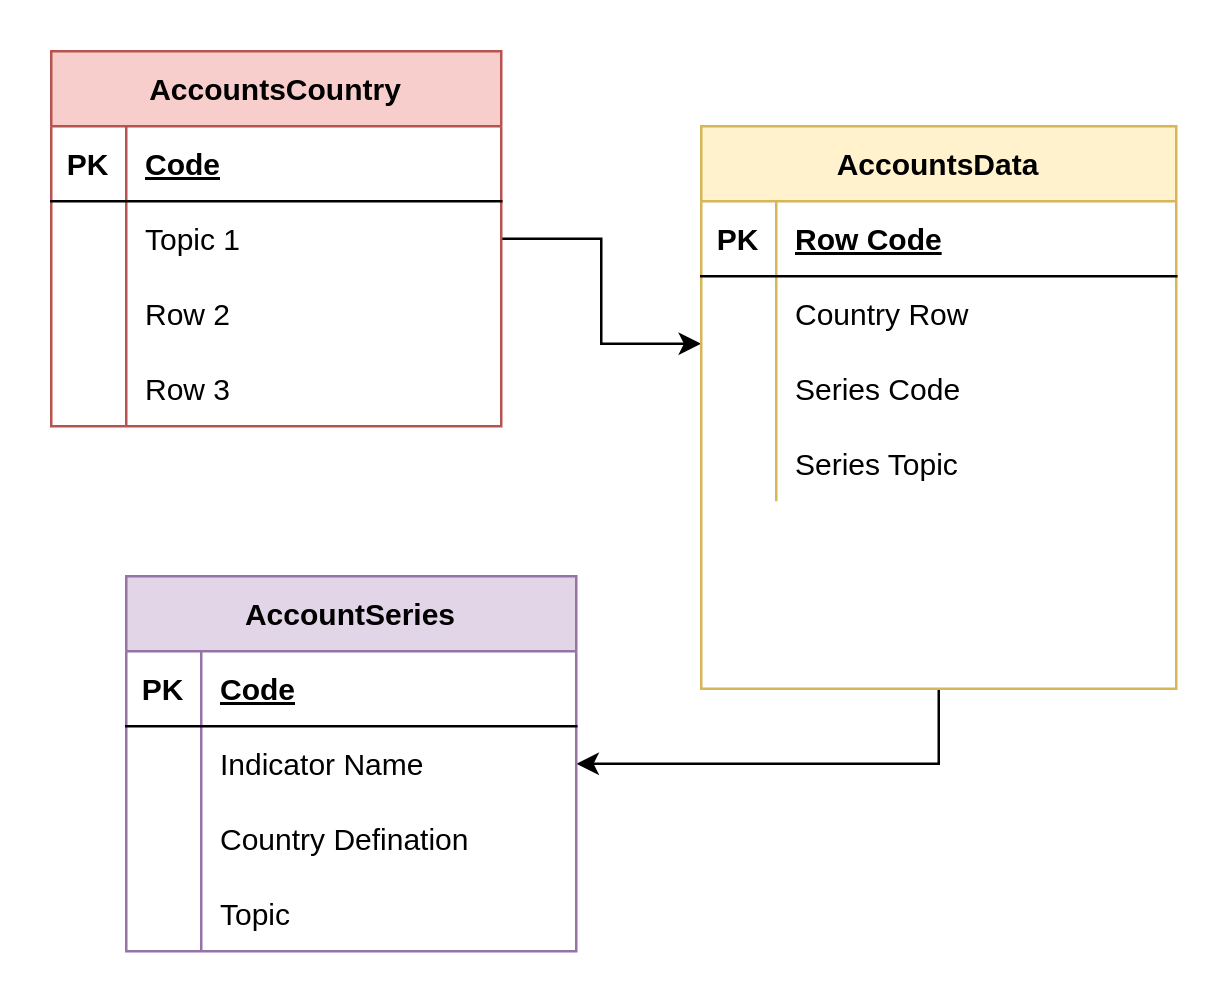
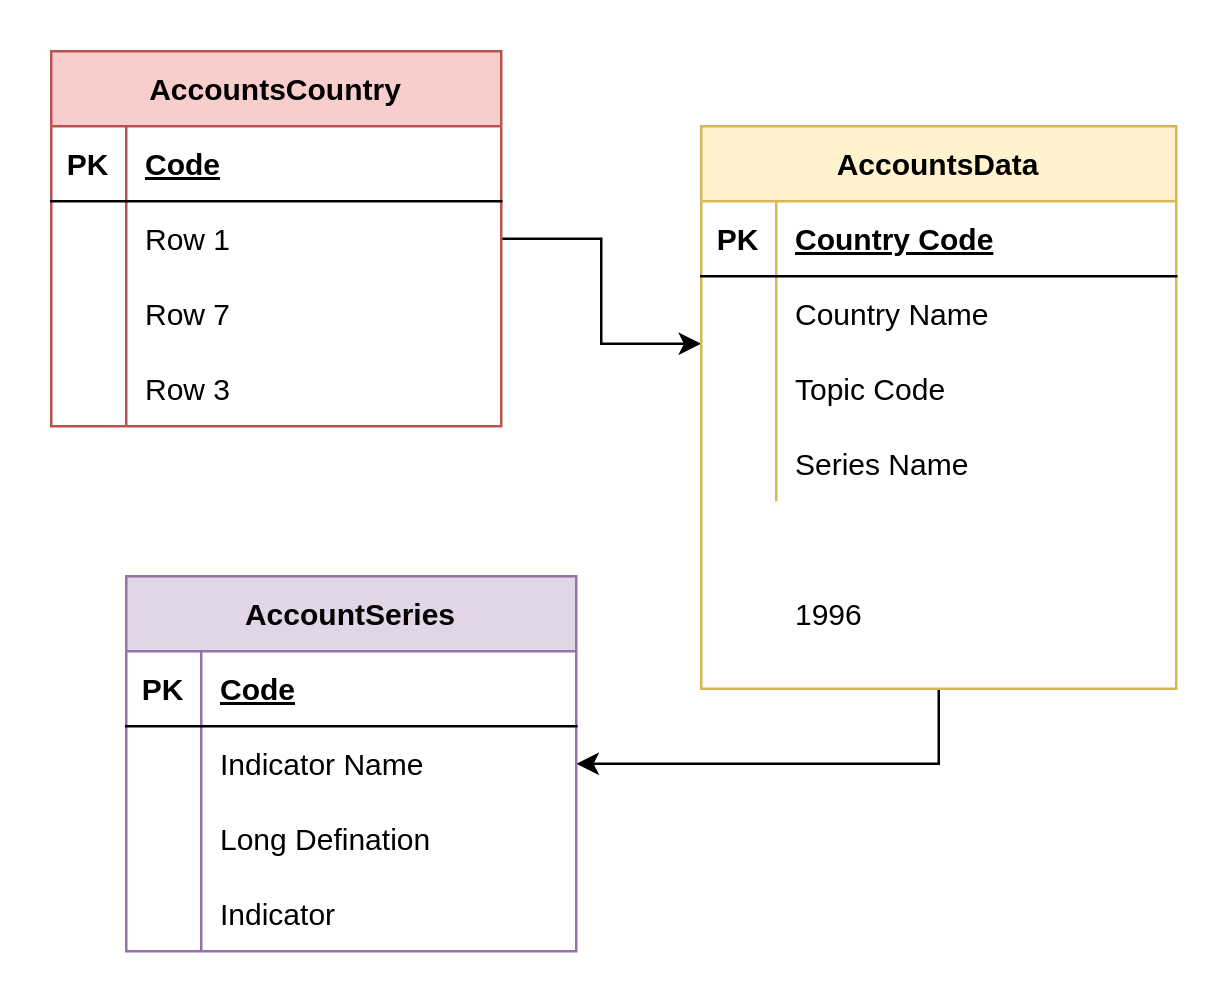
- <mxCell id="9" value="Topic 1" style="shape=partialRectangle;connectable=0;fillColor=none;top=0;left=0;bottom=0;right=0;align=left;spacingLeft=6;overflow=hidden;" vertex="1" parent="7"><mxGeometry x="30" width="150" height="30" as="geometry"><mxRectangle width="150" height="30" as="alternateBounds" /></mxGeometry></mxCell>
+ <mxCell id="9" value="Row 1" style="shape=partialRectangle;connectable=0;fillColor=none;top=0;left=0;bottom=0;right=0;align=left;spacingLeft=6;overflow=hidden;" vertex="1" parent="7"><mxGeometry x="30" width="150" height="30" as="geometry"><mxRectangle width="150" height="30" as="alternateBounds" /></mxGeometry></mxCell>
- <mxCell id="20" value="Row Code" style="shape=partialRectangle;connectable=0;fillColor=none;top=0;left=0;bottom=0;right=0;align=left;spacingLeft=6;fontStyle=5;overflow=hidden;" vertex="1" parent="18"><mxGeometry x="30" width="160" height="30" as="geometry"><mxRectangle width="160" height="30" as="alternateBounds" /></mxGeometry></mxCell>
+ <mxCell id="20" value="Country Code" style="shape=partialRectangle;connectable=0;fillColor=none;top=0;left=0;bottom=0;right=0;align=left;spacingLeft=6;fontStyle=5;overflow=hidden;" vertex="1" parent="18"><mxGeometry x="30" width="160" height="30" as="geometry"><mxRectangle width="160" height="30" as="alternateBounds" /></mxGeometry></mxCell>
- <mxCell id="12" value="Row 2" style="shape=partialRectangle;connectable=0;fillColor=none;top=0;left=0;bottom=0;right=0;align=left;spacingLeft=6;overflow=hidden;" vertex="1" parent="10"><mxGeometry x="30" width="150" height="30" as="geometry"><mxRectangle width="150" height="30" as="alternateBounds" /></mxGeometry></mxCell>
+ <mxCell id="12" value="Row 7" style="shape=partialRectangle;connectable=0;fillColor=none;top=0;left=0;bottom=0;right=0;align=left;spacingLeft=6;overflow=hidden;" vertex="1" parent="10"><mxGeometry x="30" width="150" height="30" as="geometry"><mxRectangle width="150" height="30" as="alternateBounds" /></mxGeometry></mxCell>
- <mxCell id="23" value="Country Row" style="shape=partialRectangle;connectable=0;fillColor=none;top=0;left=0;bottom=0;right=0;align=left;spacingLeft=6;overflow=hidden;" vertex="1" parent="21"><mxGeometry x="30" width="160" height="30" as="geometry"><mxRectangle width="160" height="30" as="alternateBounds" /></mxGeometry></mxCell>
+ <mxCell id="23" value="Country Name" style="shape=partialRectangle;connectable=0;fillColor=none;top=0;left=0;bottom=0;right=0;align=left;spacingLeft=6;overflow=hidden;" vertex="1" parent="21"><mxGeometry x="30" width="160" height="30" as="geometry"><mxRectangle width="160" height="30" as="alternateBounds" /></mxGeometry></mxCell>
- <mxCell id="26" value="Series Code" style="shape=partialRectangle;connectable=0;fillColor=none;top=0;left=0;bottom=0;right=0;align=left;spacingLeft=6;overflow=hidden;" vertex="1" parent="24"><mxGeometry x="30" width="160" height="30" as="geometry"><mxRectangle width="160" height="30" as="alternateBounds" /></mxGeometry></mxCell>
+ <mxCell id="26" value="Topic Code" style="shape=partialRectangle;connectable=0;fillColor=none;top=0;left=0;bottom=0;right=0;align=left;spacingLeft=6;overflow=hidden;" vertex="1" parent="24"><mxGeometry x="30" width="160" height="30" as="geometry"><mxRectangle width="160" height="30" as="alternateBounds" /></mxGeometry></mxCell>
- <mxCell id="29" value="Series Topic" style="shape=partialRectangle;connectable=0;fillColor=none;top=0;left=0;bottom=0;right=0;align=left;spacingLeft=6;overflow=hidden;" vertex="1" parent="27"><mxGeometry x="30" width="160" height="30" as="geometry"><mxRectangle width="160" height="30" as="alternateBounds" /></mxGeometry></mxCell>
+ <mxCell id="29" value="Series Name" style="shape=partialRectangle;connectable=0;fillColor=none;top=0;left=0;bottom=0;right=0;align=left;spacingLeft=6;overflow=hidden;" vertex="1" parent="27"><mxGeometry x="30" width="160" height="30" as="geometry"><mxRectangle width="160" height="30" as="alternateBounds" /></mxGeometry></mxCell>
+ <mxCell id="43" value="1996" style="shape=partialRectangle;connectable=0;fillColor=none;top=0;left=0;bottom=0;right=0;align=left;spacingLeft=6;overflow=hidden;" vertex="1" parent="1"><mxGeometry x="310" y="230" width="150" height="30" as="geometry"><mxRectangle width="150" height="30" as="alternateBounds" /></mxGeometry></mxCell>
- <mxCell id="39" value="Country Defination" style="shape=partialRectangle;connectable=0;fillColor=none;top=0;left=0;bottom=0;right=0;align=left;spacingLeft=6;overflow=hidden;" vertex="1" parent="37"><mxGeometry x="30" width="150" height="30" as="geometry"><mxRectangle width="150" height="30" as="alternateBounds" /></mxGeometry></mxCell>
+ <mxCell id="39" value="Long Defination" style="shape=partialRectangle;connectable=0;fillColor=none;top=0;left=0;bottom=0;right=0;align=left;spacingLeft=6;overflow=hidden;" vertex="1" parent="37"><mxGeometry x="30" width="150" height="30" as="geometry"><mxRectangle width="150" height="30" as="alternateBounds" /></mxGeometry></mxCell>
- <mxCell id="42" value="Topic" style="shape=partialRectangle;connectable=0;fillColor=none;top=0;left=0;bottom=0;right=0;align=left;spacingLeft=6;overflow=hidden;" vertex="1" parent="40"><mxGeometry x="30" width="150" height="30" as="geometry"><mxRectangle width="150" height="30" as="alternateBounds" /></mxGeometry></mxCell>
+ <mxCell id="42" value="Indicator" style="shape=partialRectangle;connectable=0;fillColor=none;top=0;left=0;bottom=0;right=0;align=left;spacingLeft=6;overflow=hidden;" vertex="1" parent="40"><mxGeometry x="30" width="150" height="30" as="geometry"><mxRectangle width="150" height="30" as="alternateBounds" /></mxGeometry></mxCell>
